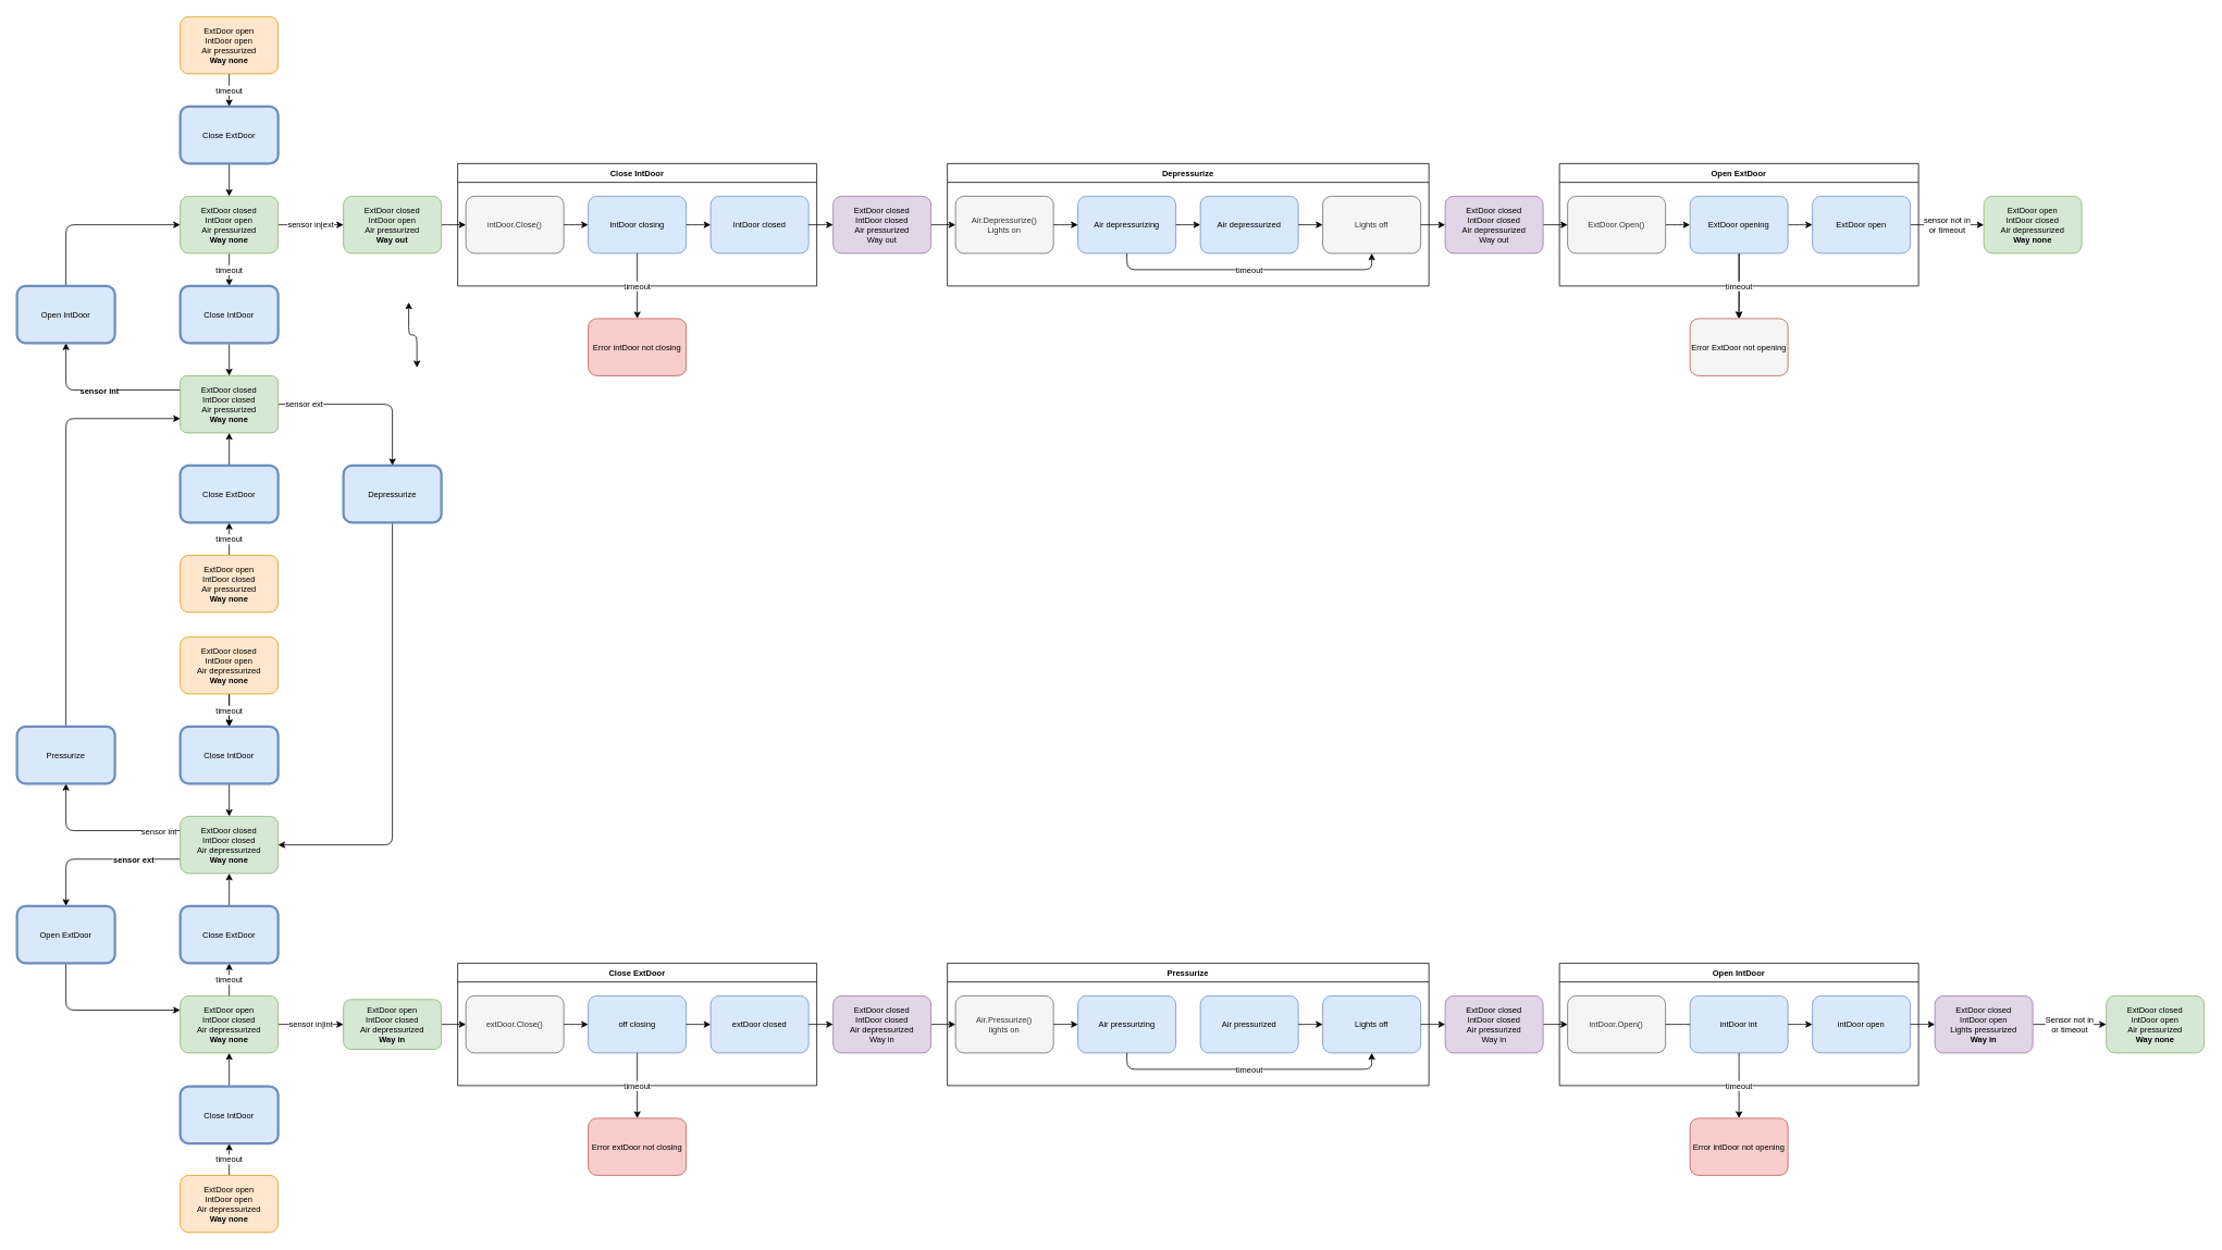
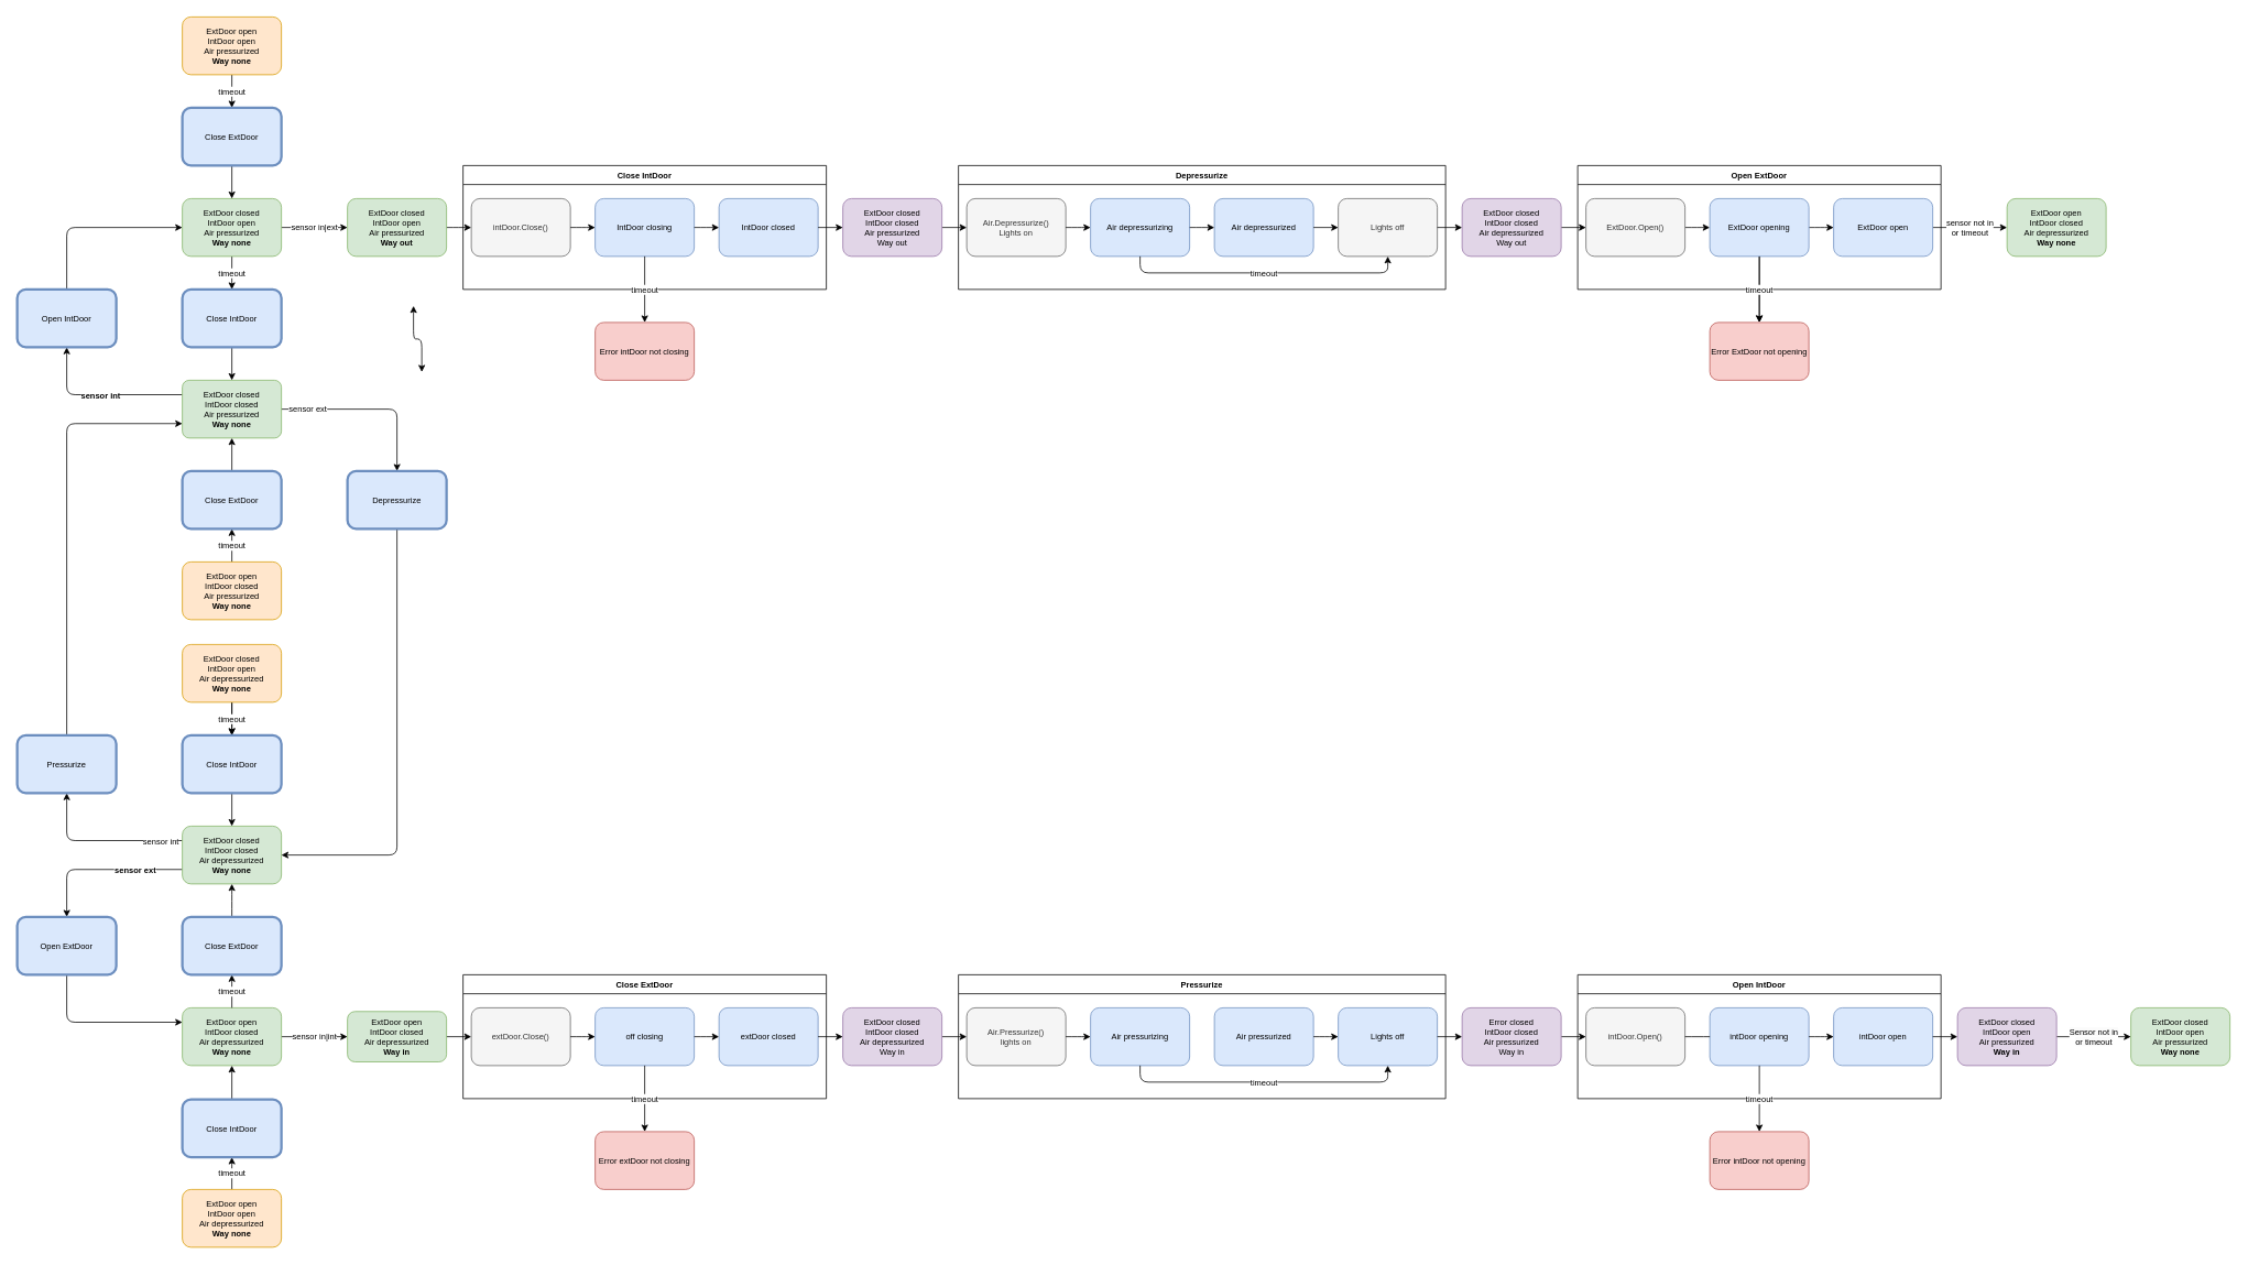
- <mxCell id="48" value="Error ExtDoor not opening" style="rounded=1;whiteSpace=wrap;html=1;fillColor=#f5f5f5;strokeColor=#b85450;fontSize=10;" vertex="1" parent="41"><mxGeometry x="160" y="190" width="120" height="70" as="geometry" /></mxCell>
+ <mxCell id="48" value="Error ExtDoor not opening" style="rounded=1;whiteSpace=wrap;html=1;fillColor=#f8cecc;strokeColor=#b85450;fontSize=10;" vertex="1" parent="41"><mxGeometry x="160" y="190" width="120" height="70" as="geometry" /></mxCell>
- <mxCell id="119" value="ExtDoor closed&lt;br style=&quot;font-size: 10px;&quot;&gt;IntDoor closed&lt;br style=&quot;font-size: 10px;&quot;&gt;Air pressurized&lt;br&gt;Way in" style="rounded=1;whiteSpace=wrap;html=1;fillColor=#e1d5e7;strokeColor=#9673a6;fontSize=10;" vertex="1" parent="1"><mxGeometry x="1770" y="1220" width="120" height="70" as="geometry" /></mxCell>
+ <mxCell id="119" value="Error closed&lt;br style=&quot;font-size: 10px;&quot;&gt;IntDoor closed&lt;br style=&quot;font-size: 10px;&quot;&gt;Air pressurized&lt;br&gt;Way in" style="rounded=1;whiteSpace=wrap;html=1;fillColor=#e1d5e7;strokeColor=#9673a6;fontSize=10;" vertex="1" parent="1"><mxGeometry x="1770" y="1220" width="120" height="70" as="geometry" /></mxCell>
- <mxCell id="56" value="intDoor int" style="rounded=1;whiteSpace=wrap;html=1;fillColor=#dae8fc;strokeColor=#6c8ebf;fontSize=10;" vertex="1" parent="54"><mxGeometry x="160" y="40" width="120" height="70" as="geometry" /></mxCell>
+ <mxCell id="56" value="intDoor opening" style="rounded=1;whiteSpace=wrap;html=1;fillColor=#dae8fc;strokeColor=#6c8ebf;fontSize=10;" vertex="1" parent="54"><mxGeometry x="160" y="40" width="120" height="70" as="geometry" /></mxCell>
- <mxCell id="32" value="ExtDoor closed&lt;br style=&quot;border-color: var(--border-color);&quot;&gt;IntDoor open&lt;br style=&quot;border-color: var(--border-color);&quot;&gt;Lights pressurized&lt;br style=&quot;border-color: var(--border-color);&quot;&gt;&lt;b style=&quot;border-color: var(--border-color);&quot;&gt;Way in&lt;/b&gt;" style="rounded=1;whiteSpace=wrap;html=1;fillColor=#e1d5e7;strokeColor=#9673a6;fontSize=10;" vertex="1" parent="1"><mxGeometry x="2370" y="1220" width="120" height="70" as="geometry" /></mxCell>
+ <mxCell id="32" value="ExtDoor closed&lt;br style=&quot;border-color: var(--border-color);&quot;&gt;IntDoor open&lt;br style=&quot;border-color: var(--border-color);&quot;&gt;Air pressurized&lt;br style=&quot;border-color: var(--border-color);&quot;&gt;&lt;b style=&quot;border-color: var(--border-color);&quot;&gt;Way in&lt;/b&gt;" style="rounded=1;whiteSpace=wrap;html=1;fillColor=#e1d5e7;strokeColor=#9673a6;fontSize=10;" vertex="1" parent="1"><mxGeometry x="2370" y="1220" width="120" height="70" as="geometry" /></mxCell>
